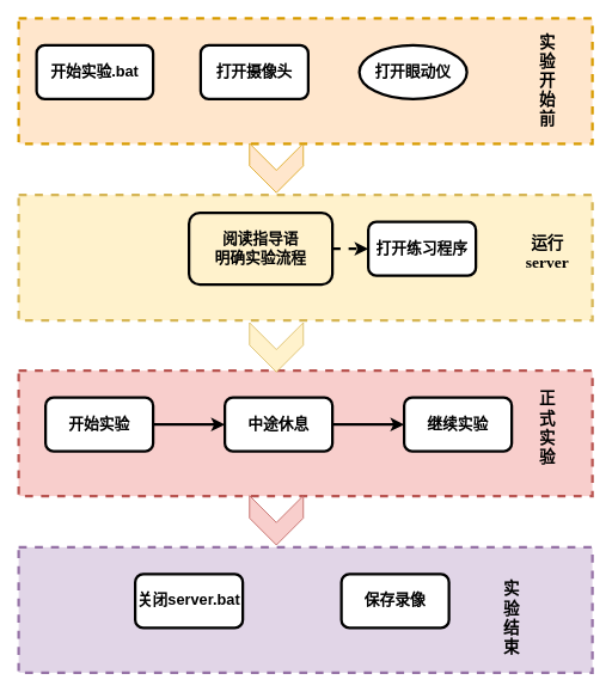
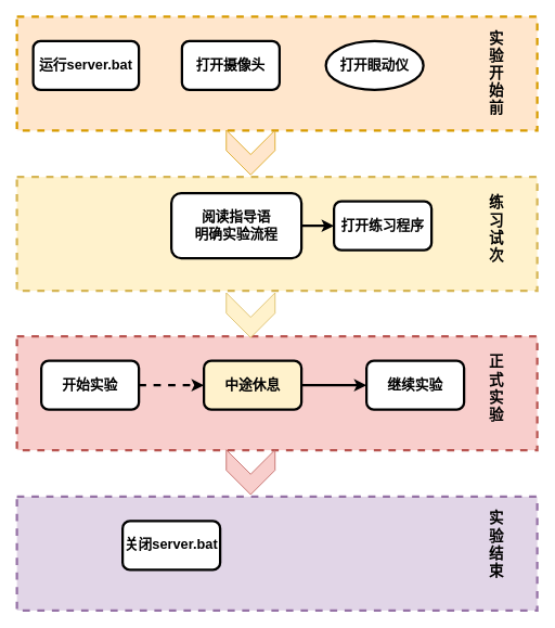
- <mxCell id="20" value="开始实验.bat" style="rounded=1;whiteSpace=wrap;html=1;strokeWidth=3;fontSize=17;fontStyle=1" vertex="1" parent="19"><mxGeometry width="130" height="60" as="geometry" /></mxCell>
+ <mxCell id="20" value="运行server.bat" style="rounded=1;whiteSpace=wrap;html=1;strokeWidth=3;fontSize=17;fontStyle=1" vertex="1" parent="19"><mxGeometry width="130" height="60" as="geometry" /></mxCell>
- <mxCell id="16" value="阅读指导语&lt;br&gt;明确实验流程" style="whiteSpace=wrap;html=1;fontSize=17;rounded=1;strokeWidth=3;fontStyle=1;fillColor=#fff2cc;" vertex="1" parent="15"><mxGeometry x="160" width="160" height="80" as="geometry" /></mxCell>
+ <mxCell id="16" value="阅读指导语&lt;br&gt;明确实验流程" style="whiteSpace=wrap;html=1;fontSize=17;rounded=1;strokeWidth=3;fontStyle=1" vertex="1" parent="15"><mxGeometry x="160" width="160" height="80" as="geometry" /></mxCell>
- <mxCell id="18" value="" style="edgeStyle=orthogonalEdgeStyle;rounded=0;orthogonalLoop=1;jettySize=auto;html=1;strokeWidth=3;dashed=1;" edge="1" parent="15" source="16" target="17"><mxGeometry relative="1" as="geometry" /></mxCell>
+ <mxCell id="18" value="" style="edgeStyle=orthogonalEdgeStyle;rounded=0;orthogonalLoop=1;jettySize=auto;html=1;strokeWidth=3;" edge="1" parent="15" source="16" target="17"><mxGeometry relative="1" as="geometry" /></mxCell>
- <mxCell id="24" value="运行server" style="text;html=1;strokeColor=none;fillColor=none;align=center;verticalAlign=middle;whiteSpace=wrap;rounded=0;fontSize=18;fontStyle=1;fontFamily=Verdana;" vertex="1" parent="1"><mxGeometry x="600" y="247" width="20" height="70" as="geometry" /></mxCell>
+ <mxCell id="24" value="练习试次" style="text;html=1;strokeColor=none;fillColor=none;align=center;verticalAlign=middle;whiteSpace=wrap;rounded=0;fontSize=18;fontStyle=1;fontFamily=Verdana;" vertex="1" parent="1"><mxGeometry x="600" y="247" width="20" height="70" as="geometry" /></mxCell>
- <mxCell id="9" value="" style="edgeStyle=orthogonalEdgeStyle;rounded=0;orthogonalLoop=1;jettySize=auto;html=1;fontStyle=1;strokeWidth=3;" edge="1" parent="5" source="6" target="8"><mxGeometry relative="1" as="geometry" /></mxCell>
+ <mxCell id="9" value="" style="edgeStyle=orthogonalEdgeStyle;rounded=0;orthogonalLoop=1;jettySize=auto;html=1;fontStyle=1;strokeWidth=3;dashed=1;" edge="1" parent="5" source="6" target="8"><mxGeometry relative="1" as="geometry" /></mxCell>
- <mxCell id="8" value="中途休息" style="whiteSpace=wrap;html=1;fontSize=17;rounded=1;strokeWidth=3;fontStyle=1" vertex="1" parent="5"><mxGeometry x="200" width="120" height="60" as="geometry" /></mxCell>
+ <mxCell id="8" value="中途休息" style="whiteSpace=wrap;html=1;fontSize=17;rounded=1;strokeWidth=3;fontStyle=1;fillColor=#fff2cc;" vertex="1" parent="5"><mxGeometry x="200" width="120" height="60" as="geometry" /></mxCell>
- <mxCell id="13" value="保存录像" style="rounded=1;whiteSpace=wrap;html=1;strokeWidth=3;fontSize=17;fontStyle=1" vertex="1" parent="11"><mxGeometry x="230" width="120" height="60" as="geometry" /></mxCell>
- <mxCell id="26" value="实验结束" style="text;html=1;strokeColor=none;fillColor=none;align=center;verticalAlign=middle;whiteSpace=wrap;rounded=0;fontSize=18;fontStyle=1;fontFamily=Verdana;" vertex="1" parent="1"><mxGeometry x="560" y="655" width="20" height="70" as="geometry" /></mxCell>
+ <mxCell id="26" value="实验结束" style="text;html=1;strokeColor=none;fillColor=none;align=center;verticalAlign=middle;whiteSpace=wrap;rounded=0;fontSize=18;fontStyle=1;fontFamily=Verdana;" vertex="1" parent="1"><mxGeometry x="600" y="635" width="20" height="70" as="geometry" /></mxCell>
